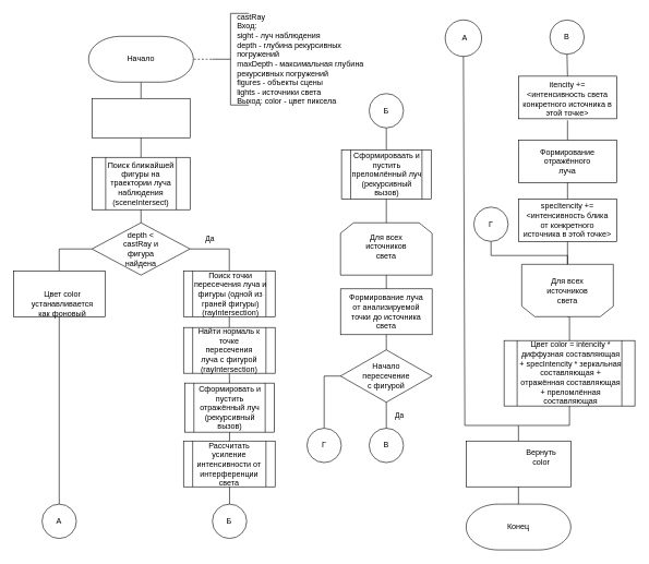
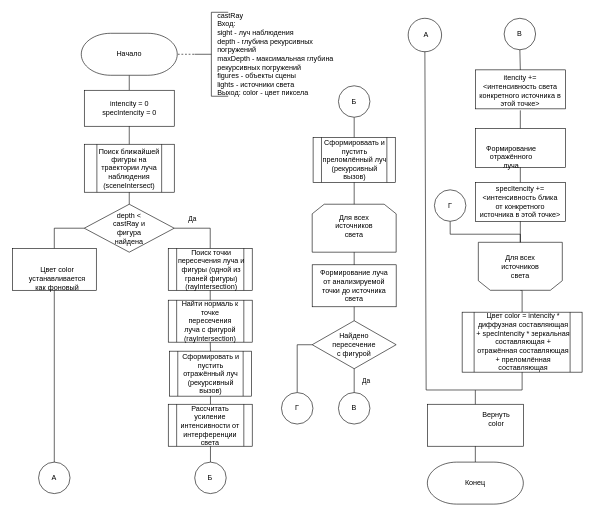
+ <mxCell id="35" value="intencity = 0&lt;br&gt;specIntencity = 0" style="text;html=1;strokeColor=none;fillColor=none;align=center;verticalAlign=middle;whiteSpace=wrap;rounded=0;" parent="1" vertex="1"><mxGeometry x="167.5" y="165" width="95" height="30" as="geometry" /></mxCell>
- <mxCell id="37" value="Формирование отражённого луча" style="text;html=1;strokeColor=none;fillColor=none;align=center;verticalAlign=middle;whiteSpace=wrap;rounded=0;" parent="1" vertex="1"><mxGeometry x="837" y="231" width="60" height="30" as="geometry" /></mxCell>
+ <mxCell id="37" value="Формирование отражённого луча" style="text;html=1;strokeColor=none;fillColor=none;align=center;verticalAlign=middle;whiteSpace=wrap;rounded=0;" parent="1" vertex="1"><mxGeometry x="822" y="246" width="60" height="30" as="geometry" /></mxCell>
- <mxCell id="28" value="Начало пересечение с фигурой" style="text;html=1;strokeColor=none;fillColor=none;align=center;verticalAlign=middle;whiteSpace=wrap;rounded=0;" parent="1" vertex="1"><mxGeometry x="560" y="559.25" width="60" height="30" as="geometry" /></mxCell>
+ <mxCell id="28" value="Найдено пересечение с фигурой" style="text;html=1;strokeColor=none;fillColor=none;align=center;verticalAlign=middle;whiteSpace=wrap;rounded=0;" parent="1" vertex="1"><mxGeometry x="560" y="559.25" width="60" height="30" as="geometry" /></mxCell>
